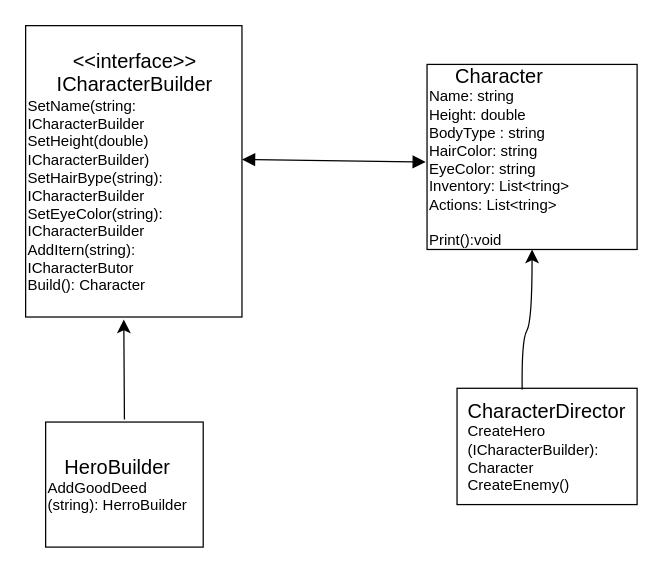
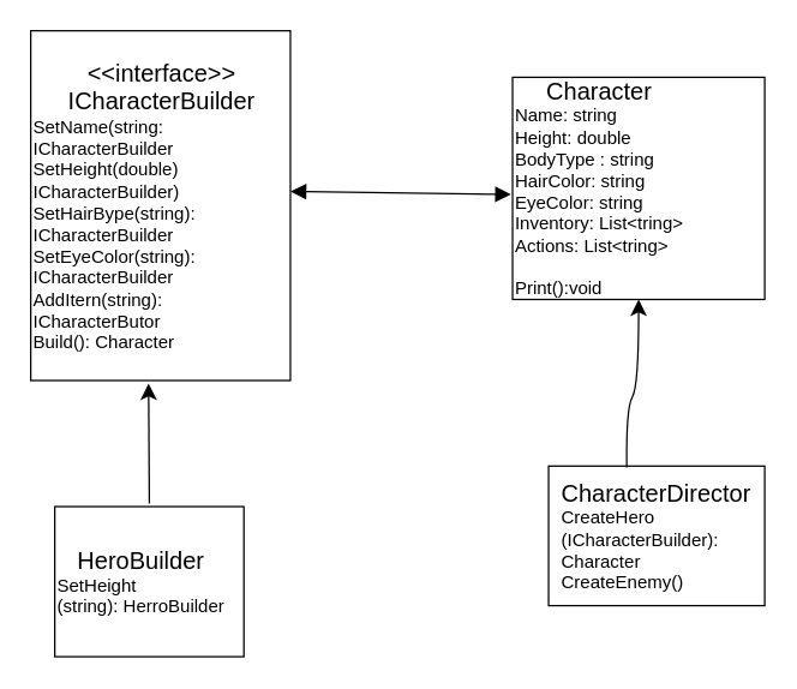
- <mxCell id="3" value="&lt;div style=&quot;text-align: center;&quot;&gt;&lt;span style=&quot;background-color: transparent; color: light-dark(rgb(0, 0, 0), rgb(255, 255, 255));&quot;&gt;&lt;font style=&quot;font-size: 16px;&quot;&gt;HeroBuilder&lt;/font&gt;&lt;/span&gt;&lt;/div&gt;&lt;div&gt;AddGoodDeed&lt;/div&gt;&lt;div&gt;(string): HerroBuilder&lt;/div&gt;" style="rounded=0;whiteSpace=wrap;html=1;align=left;" vertex="1" parent="1"><mxGeometry x="36" y="337" width="126" height="100" as="geometry" /></mxCell>
+ <mxCell id="3" value="&lt;div style=&quot;text-align: center;&quot;&gt;&lt;span style=&quot;background-color: transparent; color: light-dark(rgb(0, 0, 0), rgb(255, 255, 255));&quot;&gt;&lt;font style=&quot;font-size: 16px;&quot;&gt;HeroBuilder&lt;/font&gt;&lt;/span&gt;&lt;/div&gt;&lt;div&gt;SetHeight&lt;/div&gt;&lt;div&gt;(string): HerroBuilder&lt;/div&gt;" style="rounded=0;whiteSpace=wrap;html=1;align=left;" vertex="1" parent="1"><mxGeometry x="36" y="337" width="126" height="100" as="geometry" /></mxCell>
